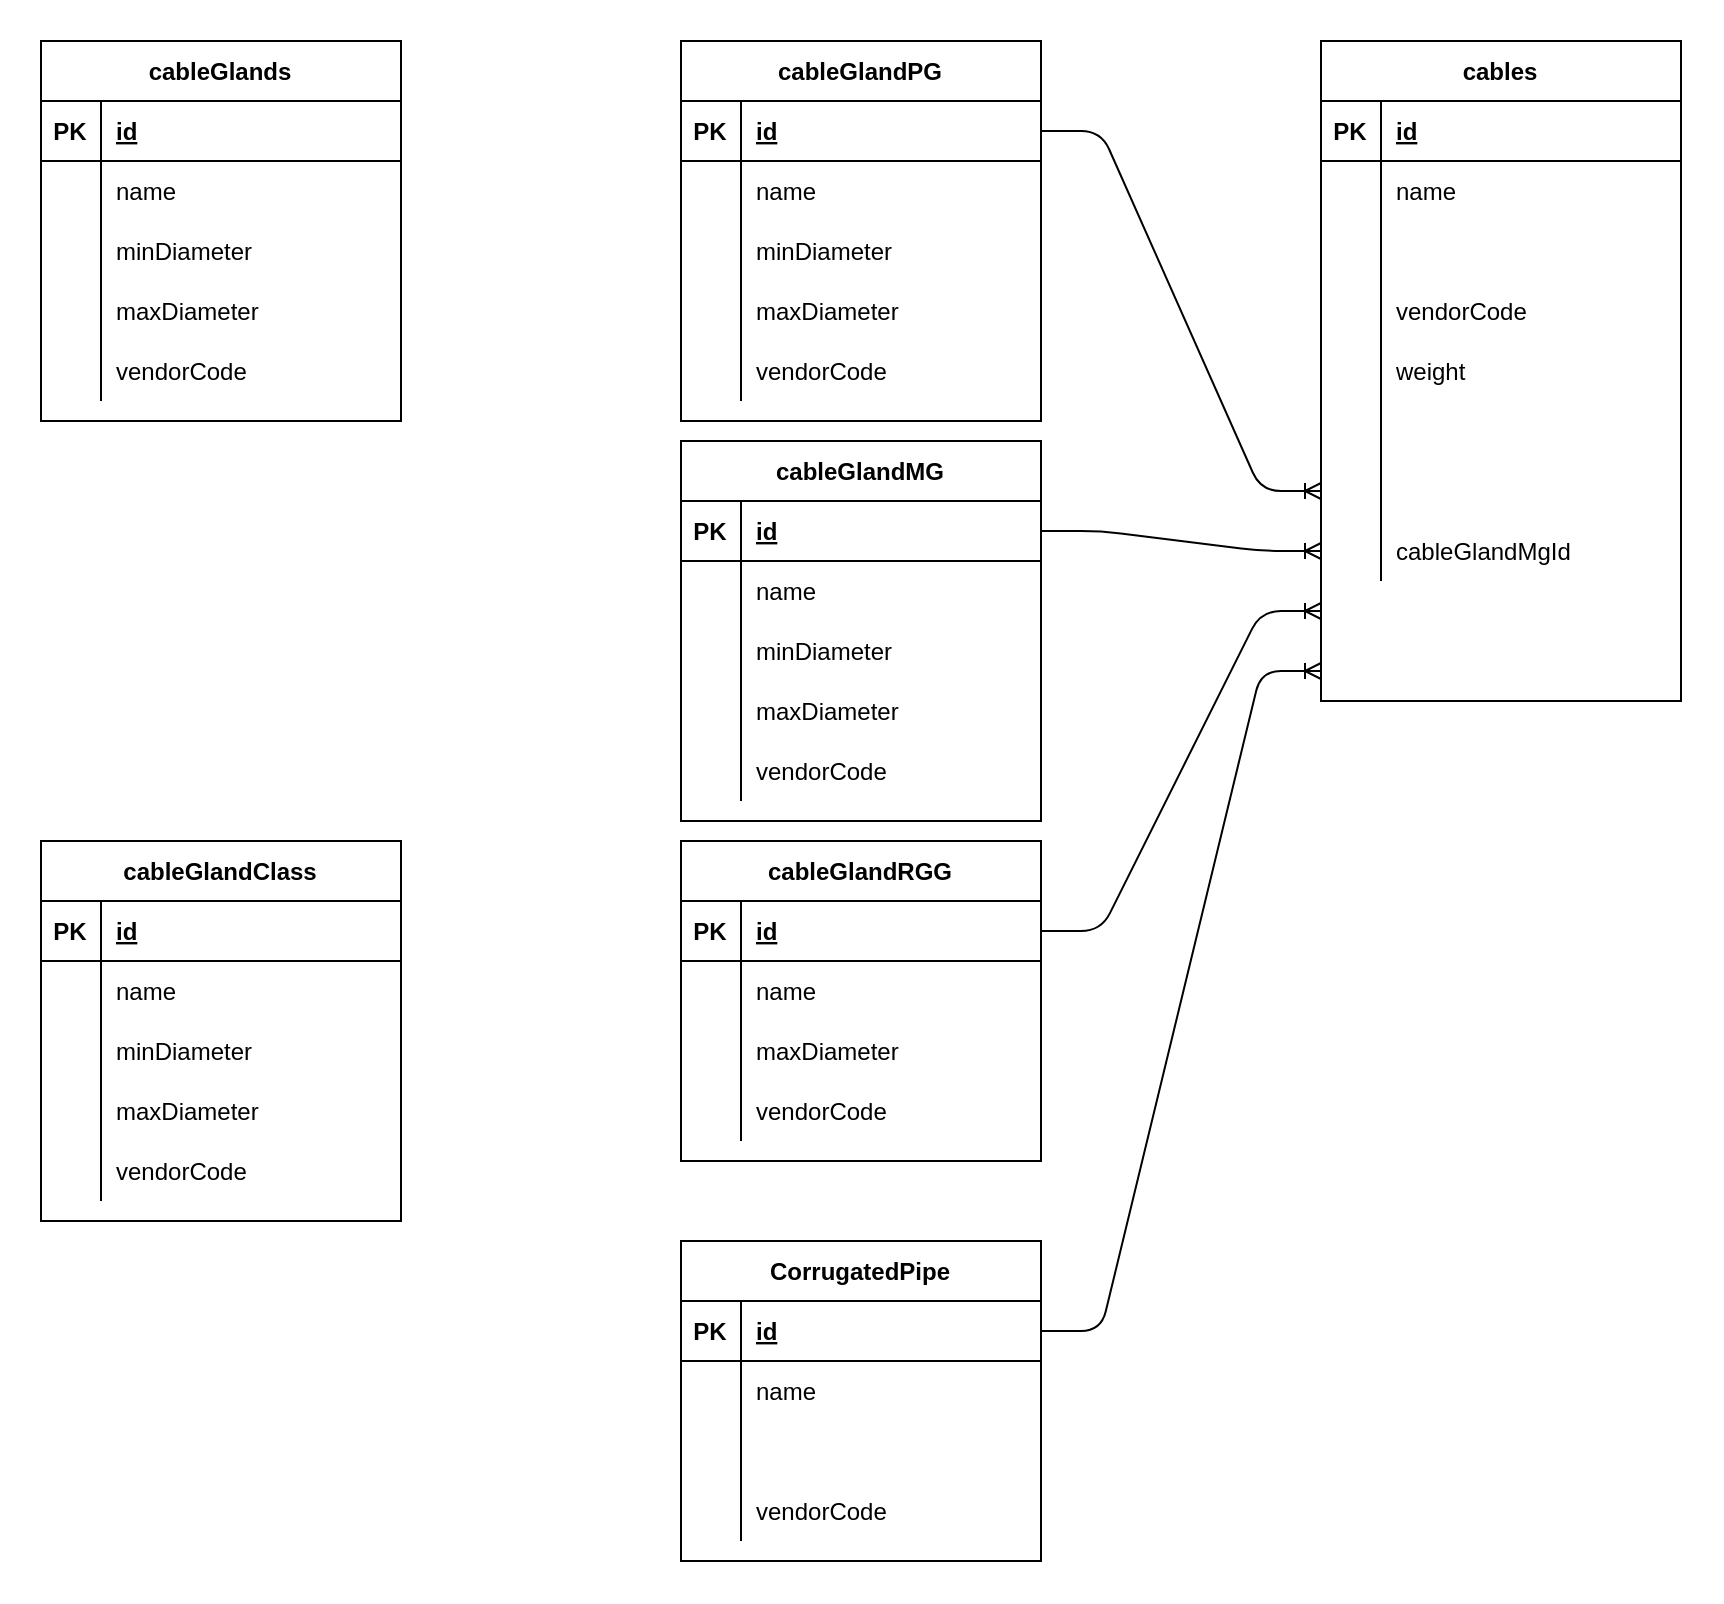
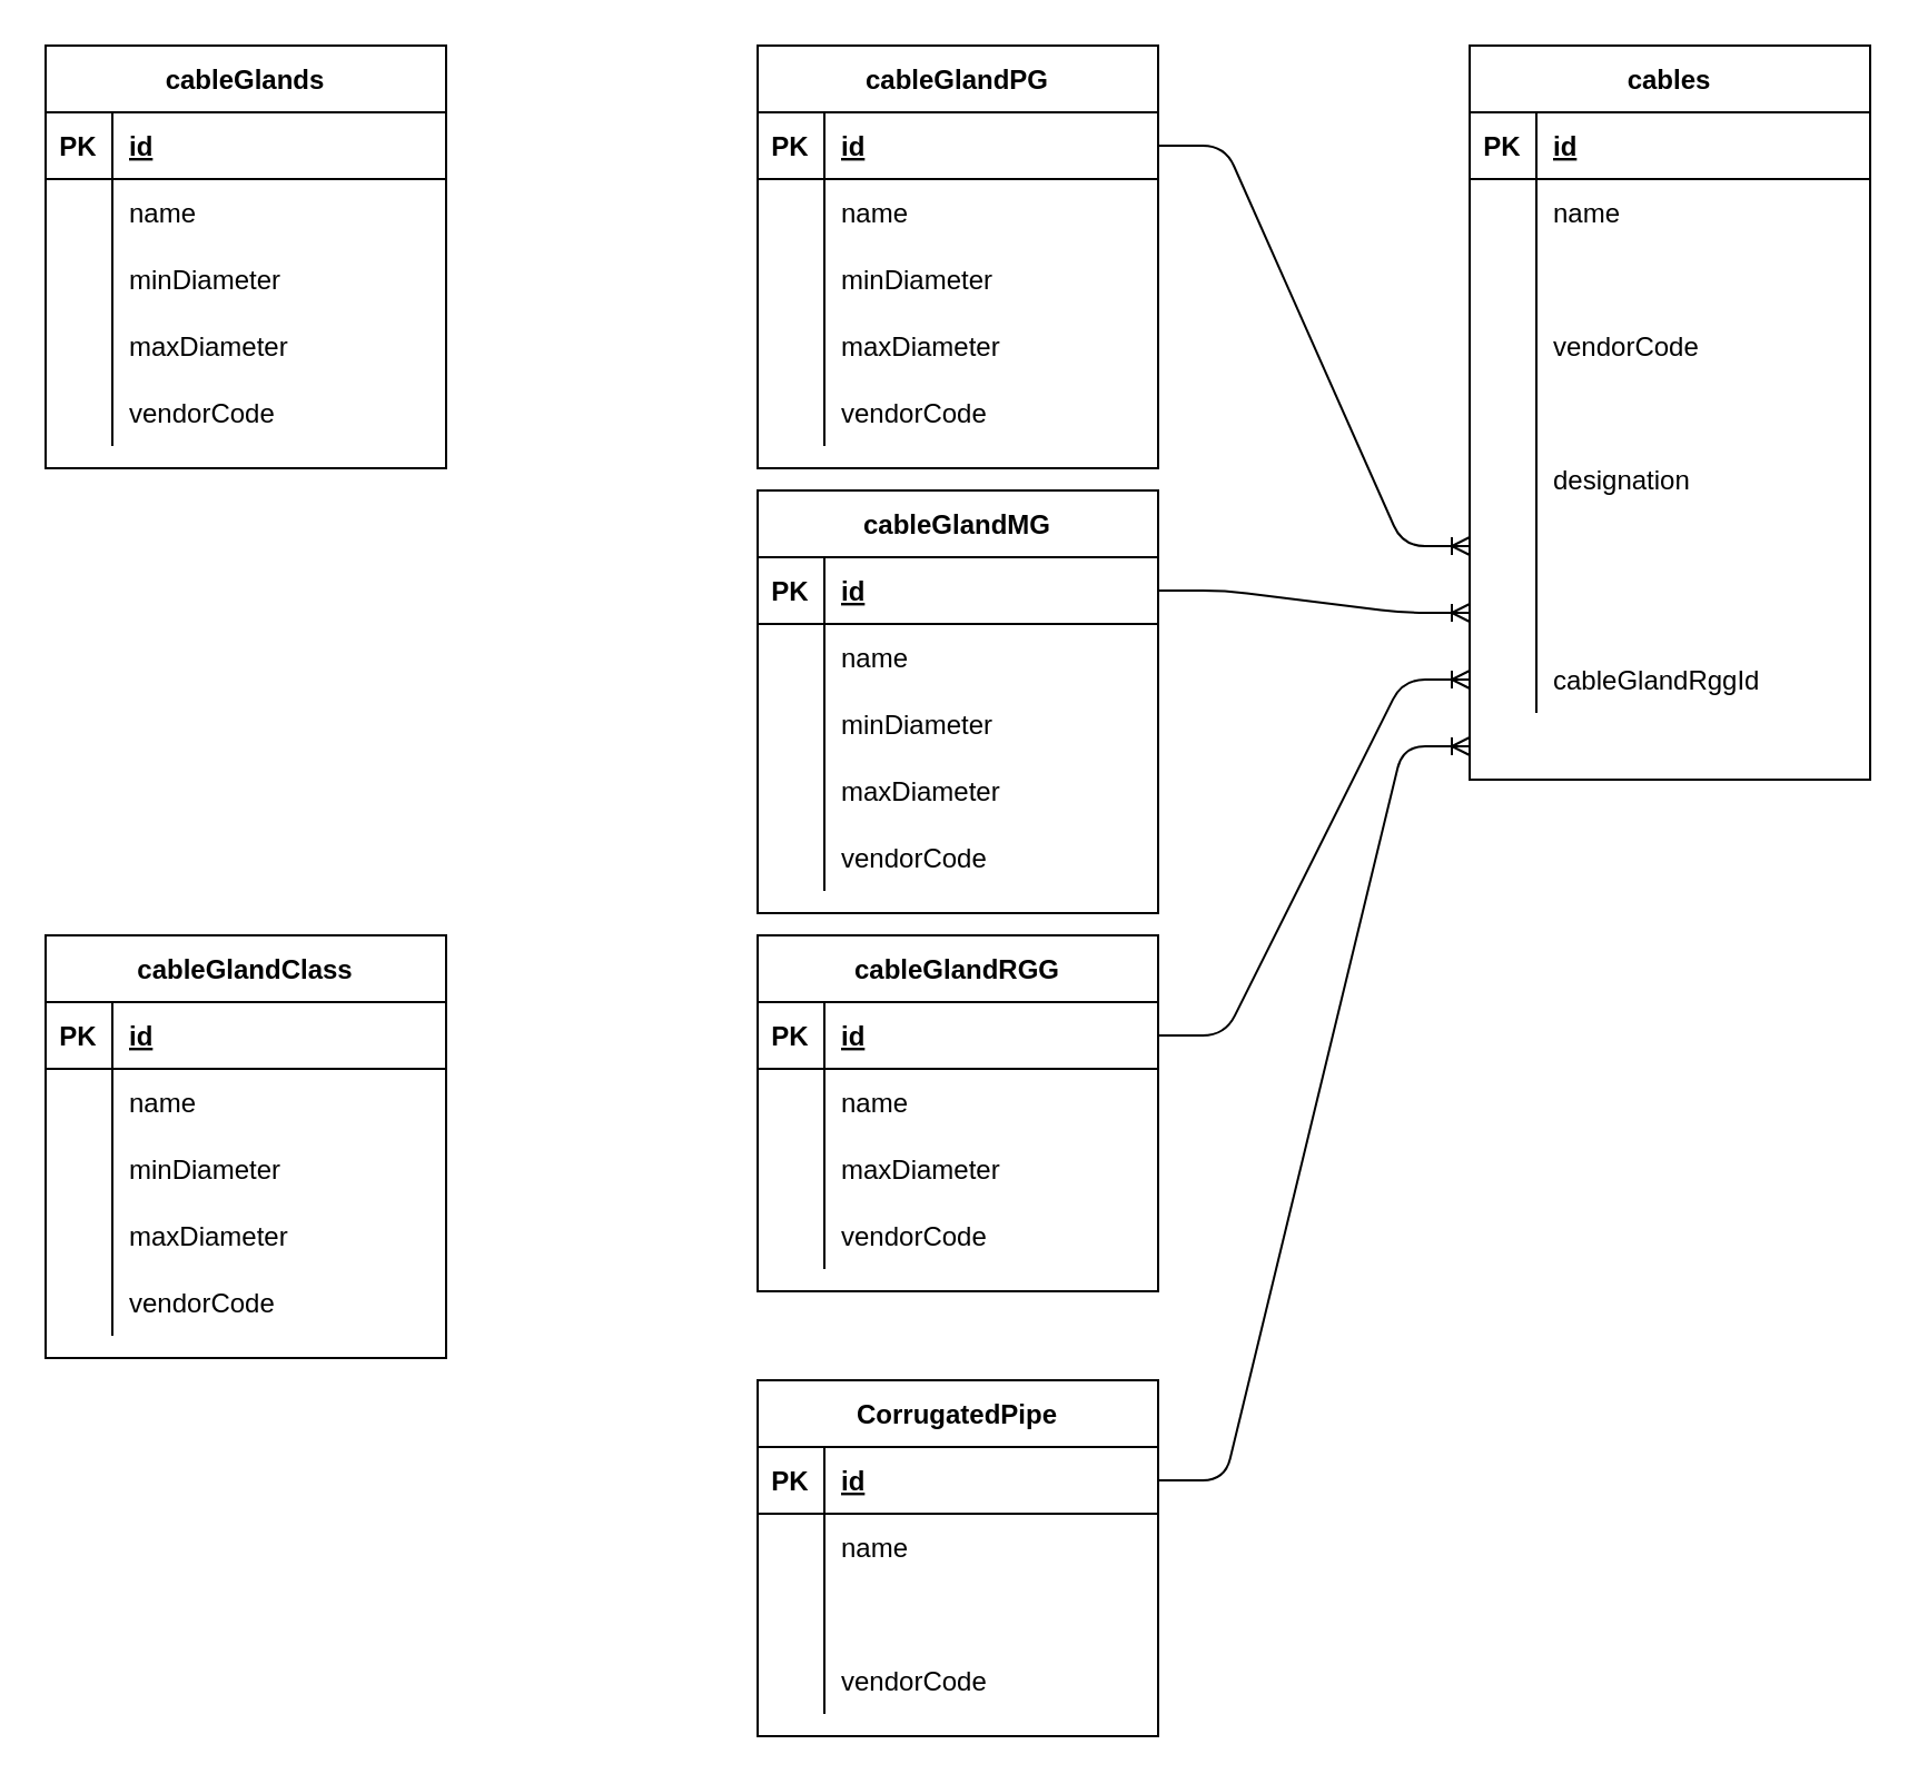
- <mxCell id="16" value="weight" style="shape=partialRectangle;connectable=0;fillColor=none;top=0;left=0;bottom=0;right=0;align=left;spacingLeft=6;overflow=hidden;" parent="14" vertex="1"><mxGeometry x="30" width="150" height="30" as="geometry" /></mxCell>
+ <mxCell id="19" value="designation" style="shape=partialRectangle;connectable=0;fillColor=none;top=0;left=0;bottom=0;right=0;align=left;spacingLeft=6;overflow=hidden;" parent="17" vertex="1"><mxGeometry x="30" width="150" height="30" as="geometry" /></mxCell>
- <mxCell id="24" value="cableGlandMgId" style="shape=partialRectangle;connectable=0;fillColor=none;top=0;left=0;bottom=0;right=0;align=left;spacingLeft=6;overflow=hidden;" parent="22" vertex="1"><mxGeometry x="30" width="150" height="30" as="geometry" /></mxCell>
+ <mxCell id="27" value="cableGlandRggId" style="shape=partialRectangle;connectable=0;fillColor=none;top=0;left=0;bottom=0;right=0;align=left;spacingLeft=6;overflow=hidden;" parent="25" vertex="1"><mxGeometry x="30" width="150" height="30" as="geometry" /></mxCell>
